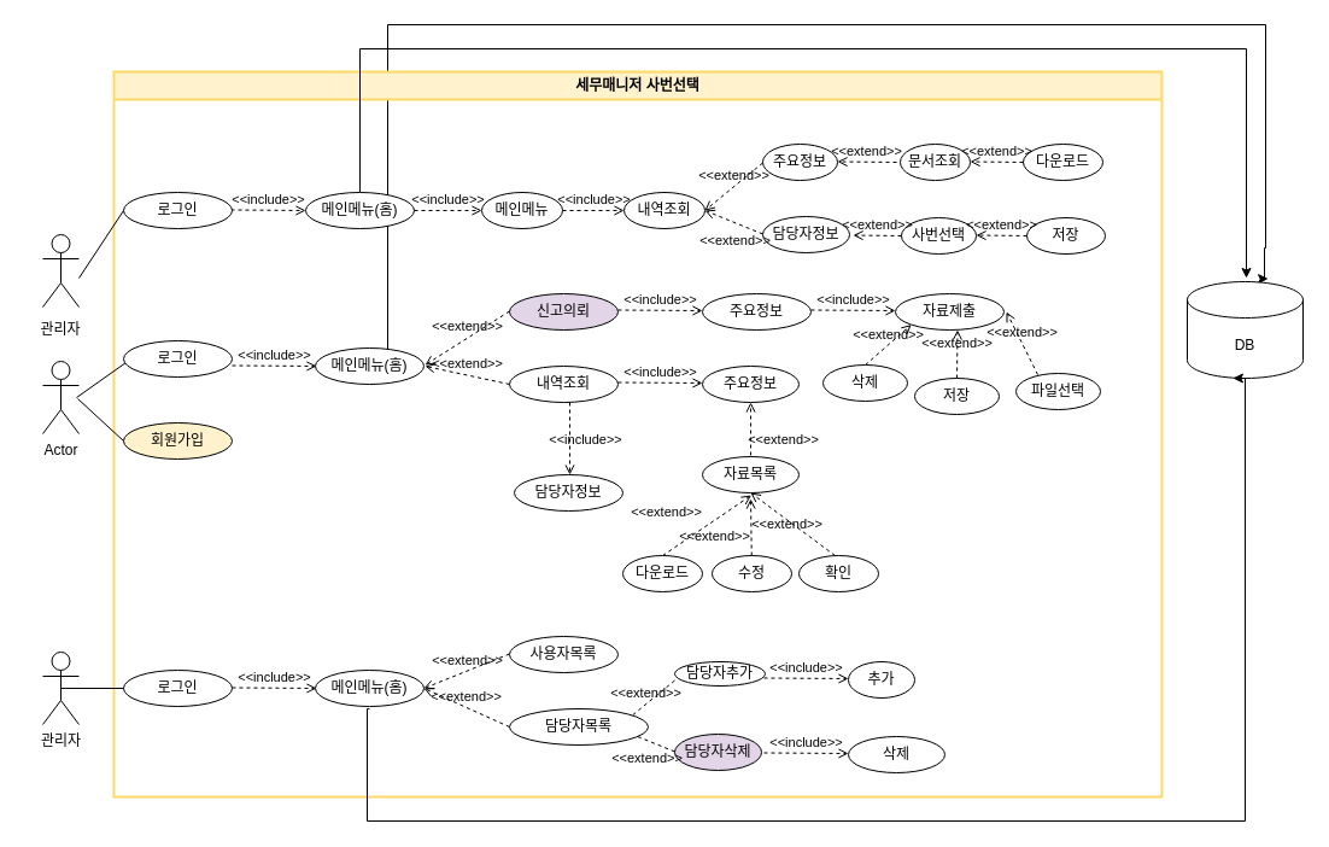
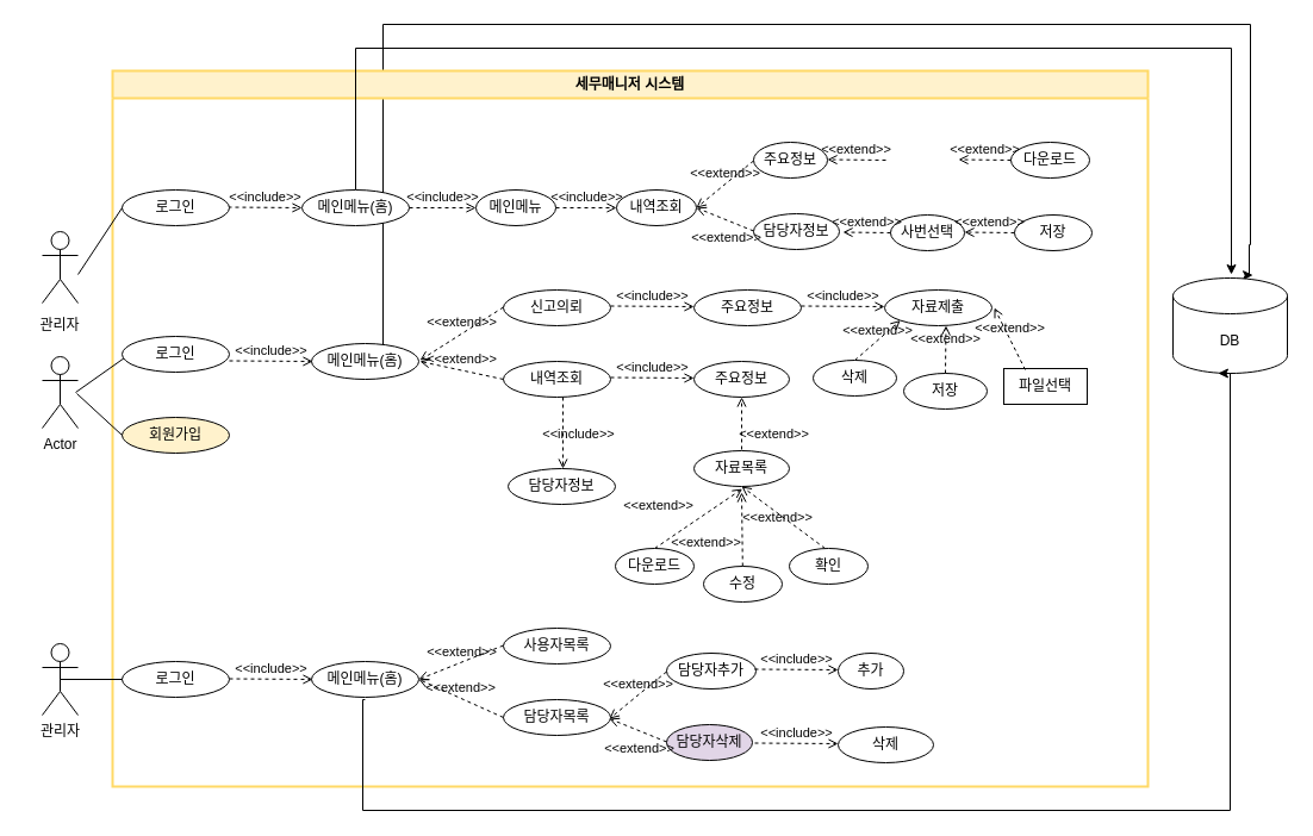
- <mxCell id="3" value="세무매니저 사번선택" style="swimlane;whiteSpace=wrap;html=1;fillColor=#fff2cc;strokeColor=#FFD966;strokeWidth=2;" parent="1" vertex="1"><mxGeometry x="94" y="59" width="869" height="601" as="geometry" /></mxCell>
+ <mxCell id="3" value="세무매니저 시스템" style="swimlane;whiteSpace=wrap;html=1;fillColor=#fff2cc;strokeColor=#FFD966;strokeWidth=2;" parent="1" vertex="1"><mxGeometry x="94" y="59" width="869" height="601" as="geometry" /></mxCell>
- <mxCell id="17" value="문서조회" style="ellipse;whiteSpace=wrap;html=1;" parent="3" vertex="1"><mxGeometry x="652" y="60" width="58" height="30" as="geometry" /></mxCell>
- <mxCell id="38" value="신고의뢰" style="ellipse;whiteSpace=wrap;html=1;fillColor=#e1d5e7;" parent="1" vertex="1"><mxGeometry x="422" y="243" width="90" height="30" as="geometry" /></mxCell>
+ <mxCell id="38" value="신고의뢰" style="ellipse;whiteSpace=wrap;html=1;" parent="1" vertex="1"><mxGeometry x="422" y="243" width="90" height="30" as="geometry" /></mxCell>
- <mxCell id="9" value="파일선택" style="ellipse;whiteSpace=wrap;html=1;" parent="3" vertex="1"><mxGeometry x="748" y="250" width="70" height="30" as="geometry" /></mxCell>
+ <mxCell id="9" value="파일선택" style="whiteSpace=wrap;html=1;rounded=0;" parent="3" vertex="1"><mxGeometry x="748" y="250" width="70" height="30" as="geometry" /></mxCell>
- <mxCell id="60" value="수정" style="ellipse;whiteSpace=wrap;html=1;" parent="1" vertex="1"><mxGeometry x="590" y="460" width="66" height="30" as="geometry" /></mxCell>
+ <mxCell id="60" value="수정" style="ellipse;whiteSpace=wrap;html=1;" parent="1" vertex="1"><mxGeometry x="590" y="475" width="66" height="30" as="geometry" /></mxCell>
- <mxCell id="25" value="담당자추가" style="ellipse;whiteSpace=wrap;html=1;" vertex="1" parent="3"><mxGeometry x="465" y="489" width="75" height="20" as="geometry" /></mxCell>
+ <mxCell id="25" value="담당자추가" style="ellipse;whiteSpace=wrap;html=1;" vertex="1" parent="3"><mxGeometry x="465" y="489" width="75" height="30" as="geometry" /></mxCell>
- <mxCell id="75" value="담당자목록" style="ellipse;whiteSpace=wrap;html=1;" vertex="1" parent="1"><mxGeometry x="422" y="587" width="115" height="30" as="geometry" /></mxCell>
+ <mxCell id="75" value="담당자목록" style="ellipse;whiteSpace=wrap;html=1;" vertex="1" parent="1"><mxGeometry x="422" y="587" width="90" height="30" as="geometry" /></mxCell>
